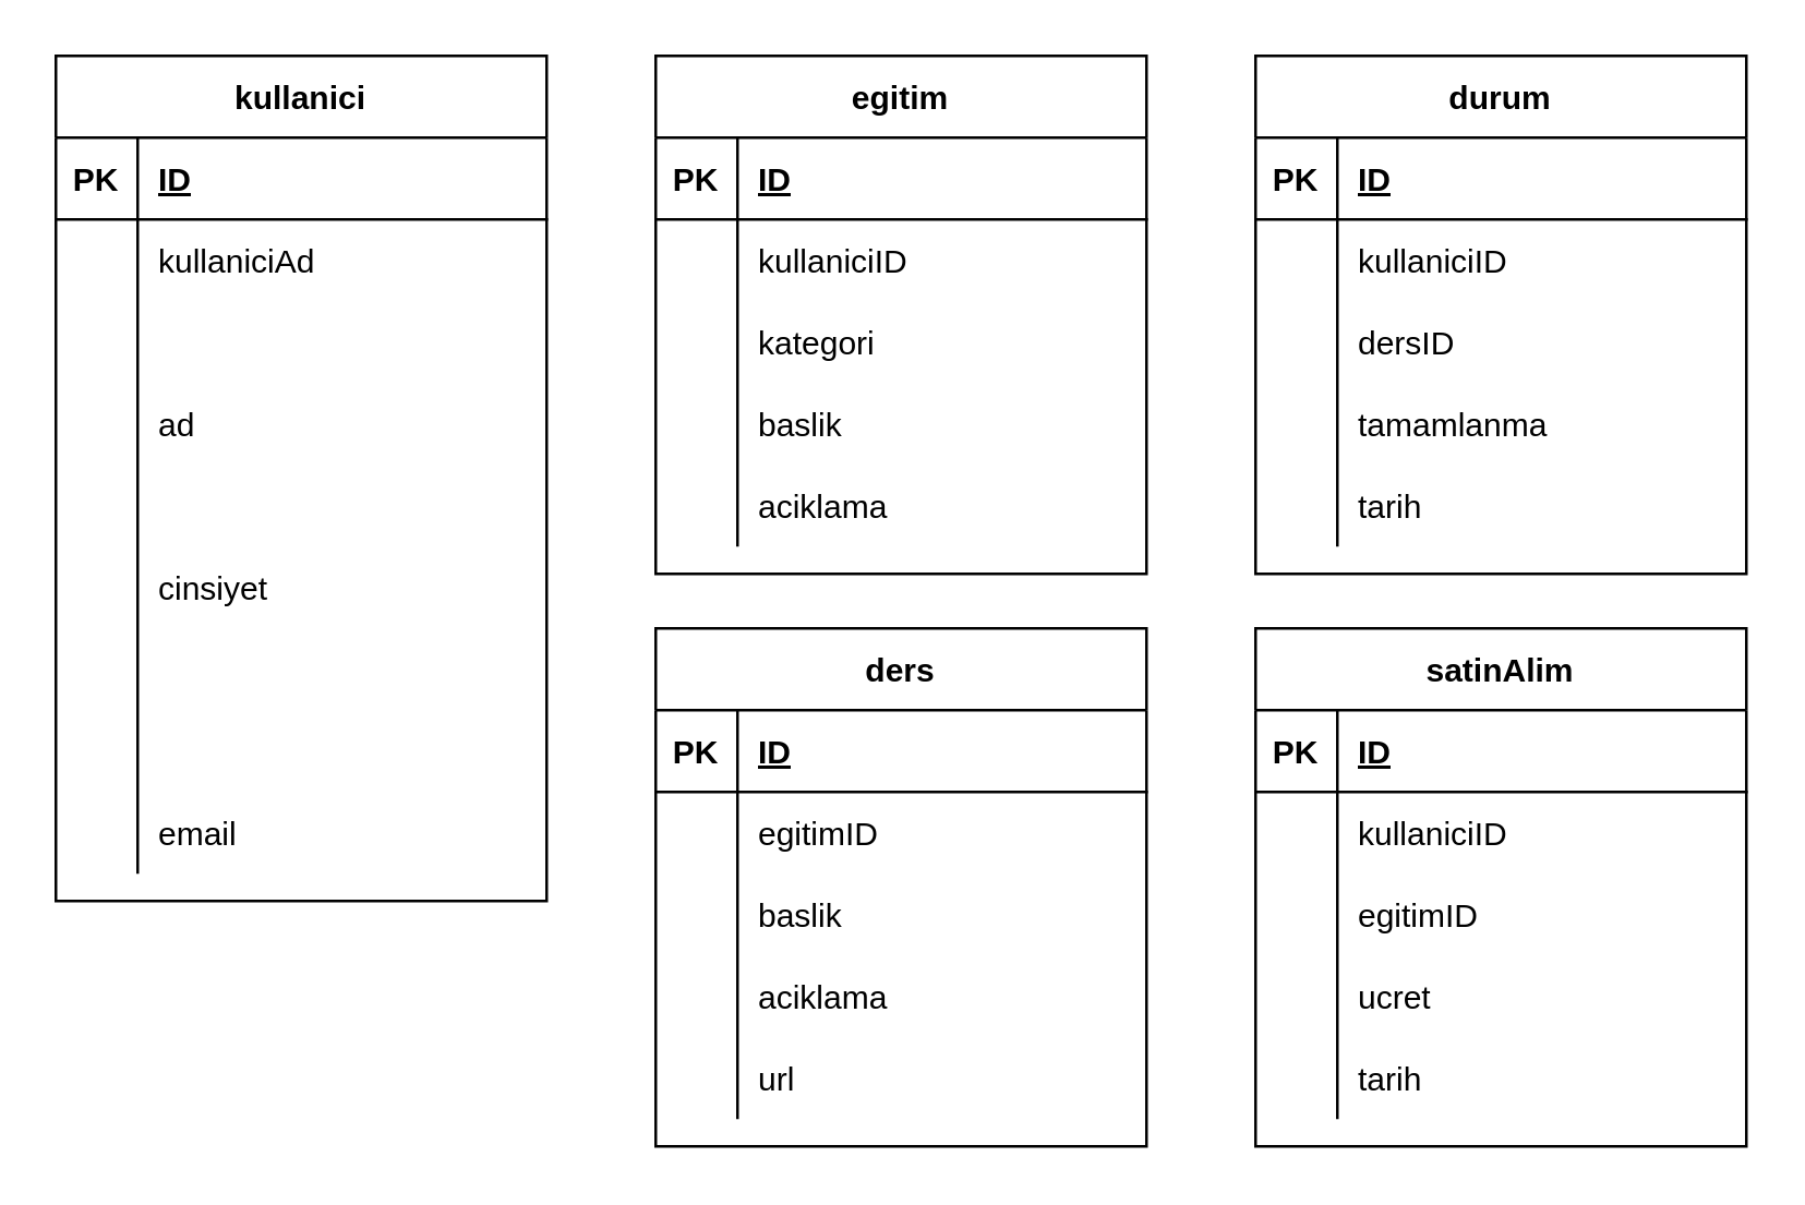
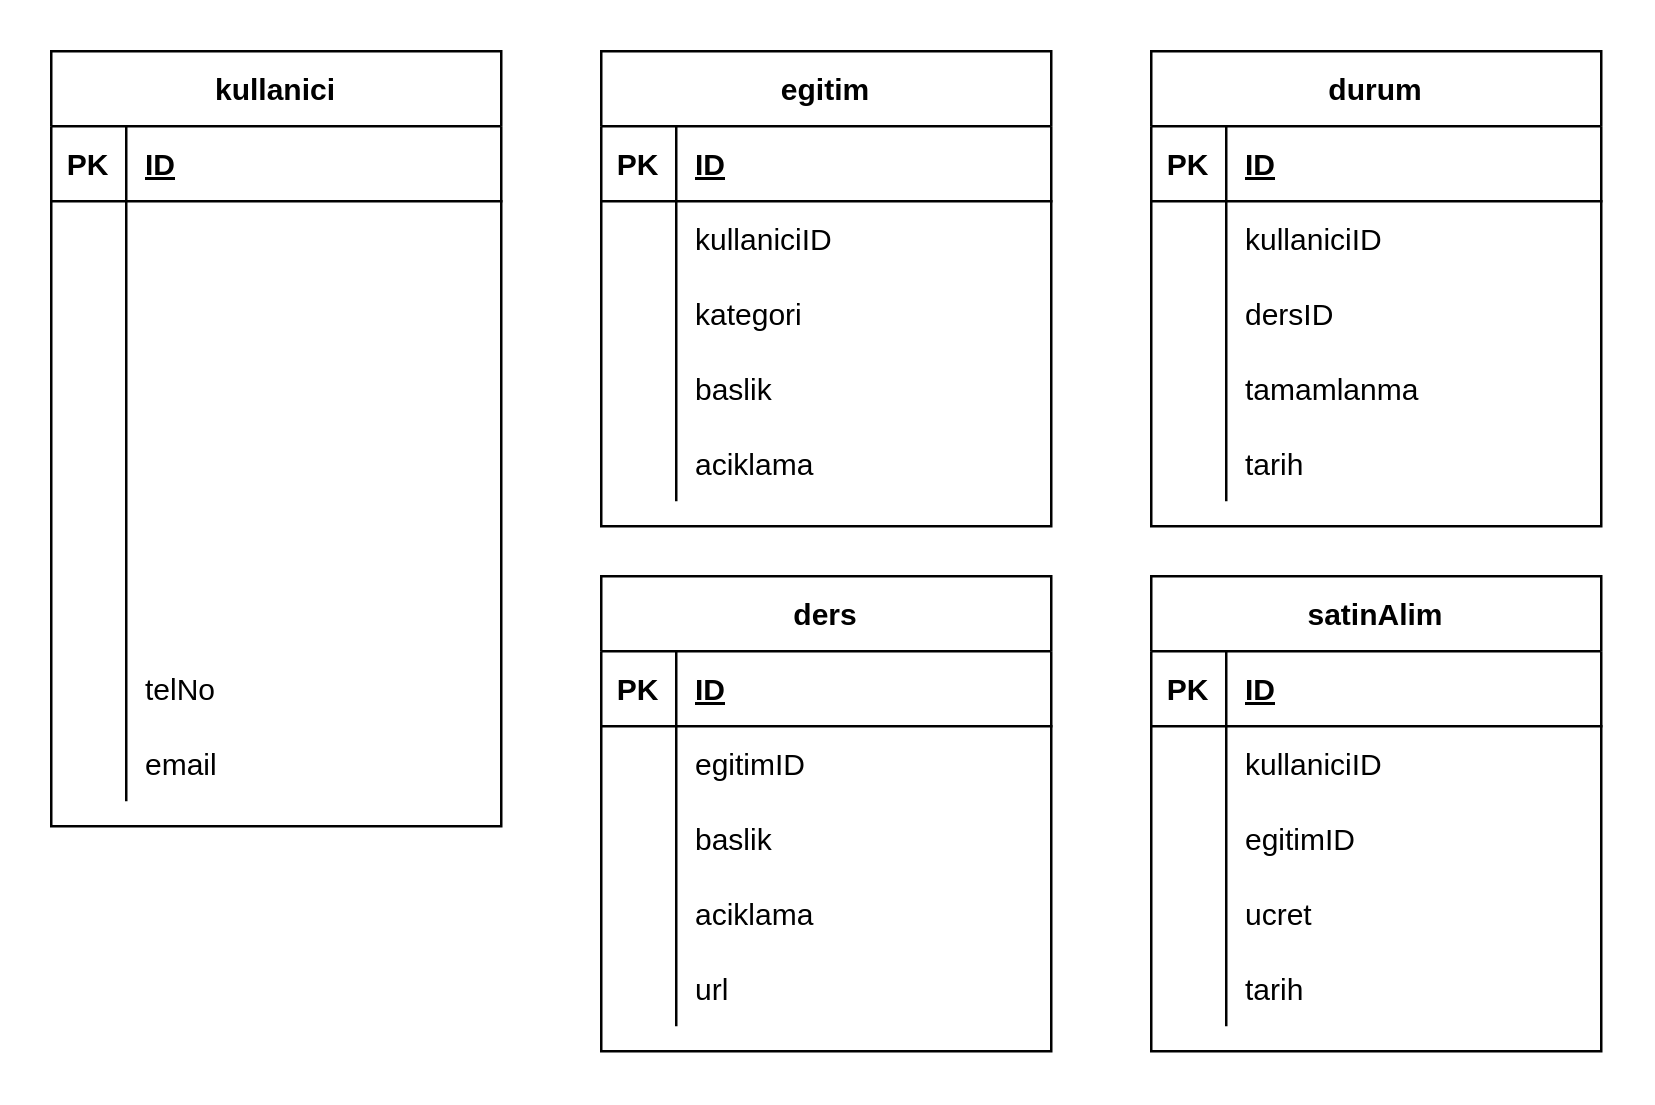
- <mxCell id="8" value="kullaniciAd" style="shape=partialRectangle;connectable=0;fillColor=none;top=0;left=0;bottom=0;right=0;align=left;spacingLeft=6;overflow=hidden;" vertex="1" parent="6"><mxGeometry x="30" width="150" height="30" as="geometry" /></mxCell>
- <mxCell id="13" value="ad" style="shape=partialRectangle;connectable=0;fillColor=none;top=0;left=0;bottom=0;right=0;align=left;spacingLeft=6;overflow=hidden;" vertex="1" parent="11"><mxGeometry x="30" width="150" height="30" as="geometry" /></mxCell>
- <mxCell id="18" value="cinsiyet" style="shape=partialRectangle;connectable=0;fillColor=none;top=0;left=0;bottom=0;right=0;align=left;spacingLeft=6;overflow=hidden;" vertex="1" parent="16"><mxGeometry x="30" width="150" height="30" as="geometry" /></mxCell>
+ <mxCell id="23" value="telNo" style="shape=partialRectangle;connectable=0;fillColor=none;top=0;left=0;bottom=0;right=0;align=left;spacingLeft=6;overflow=hidden;" vertex="1" parent="21"><mxGeometry x="30" width="150" height="30" as="geometry" /></mxCell>
